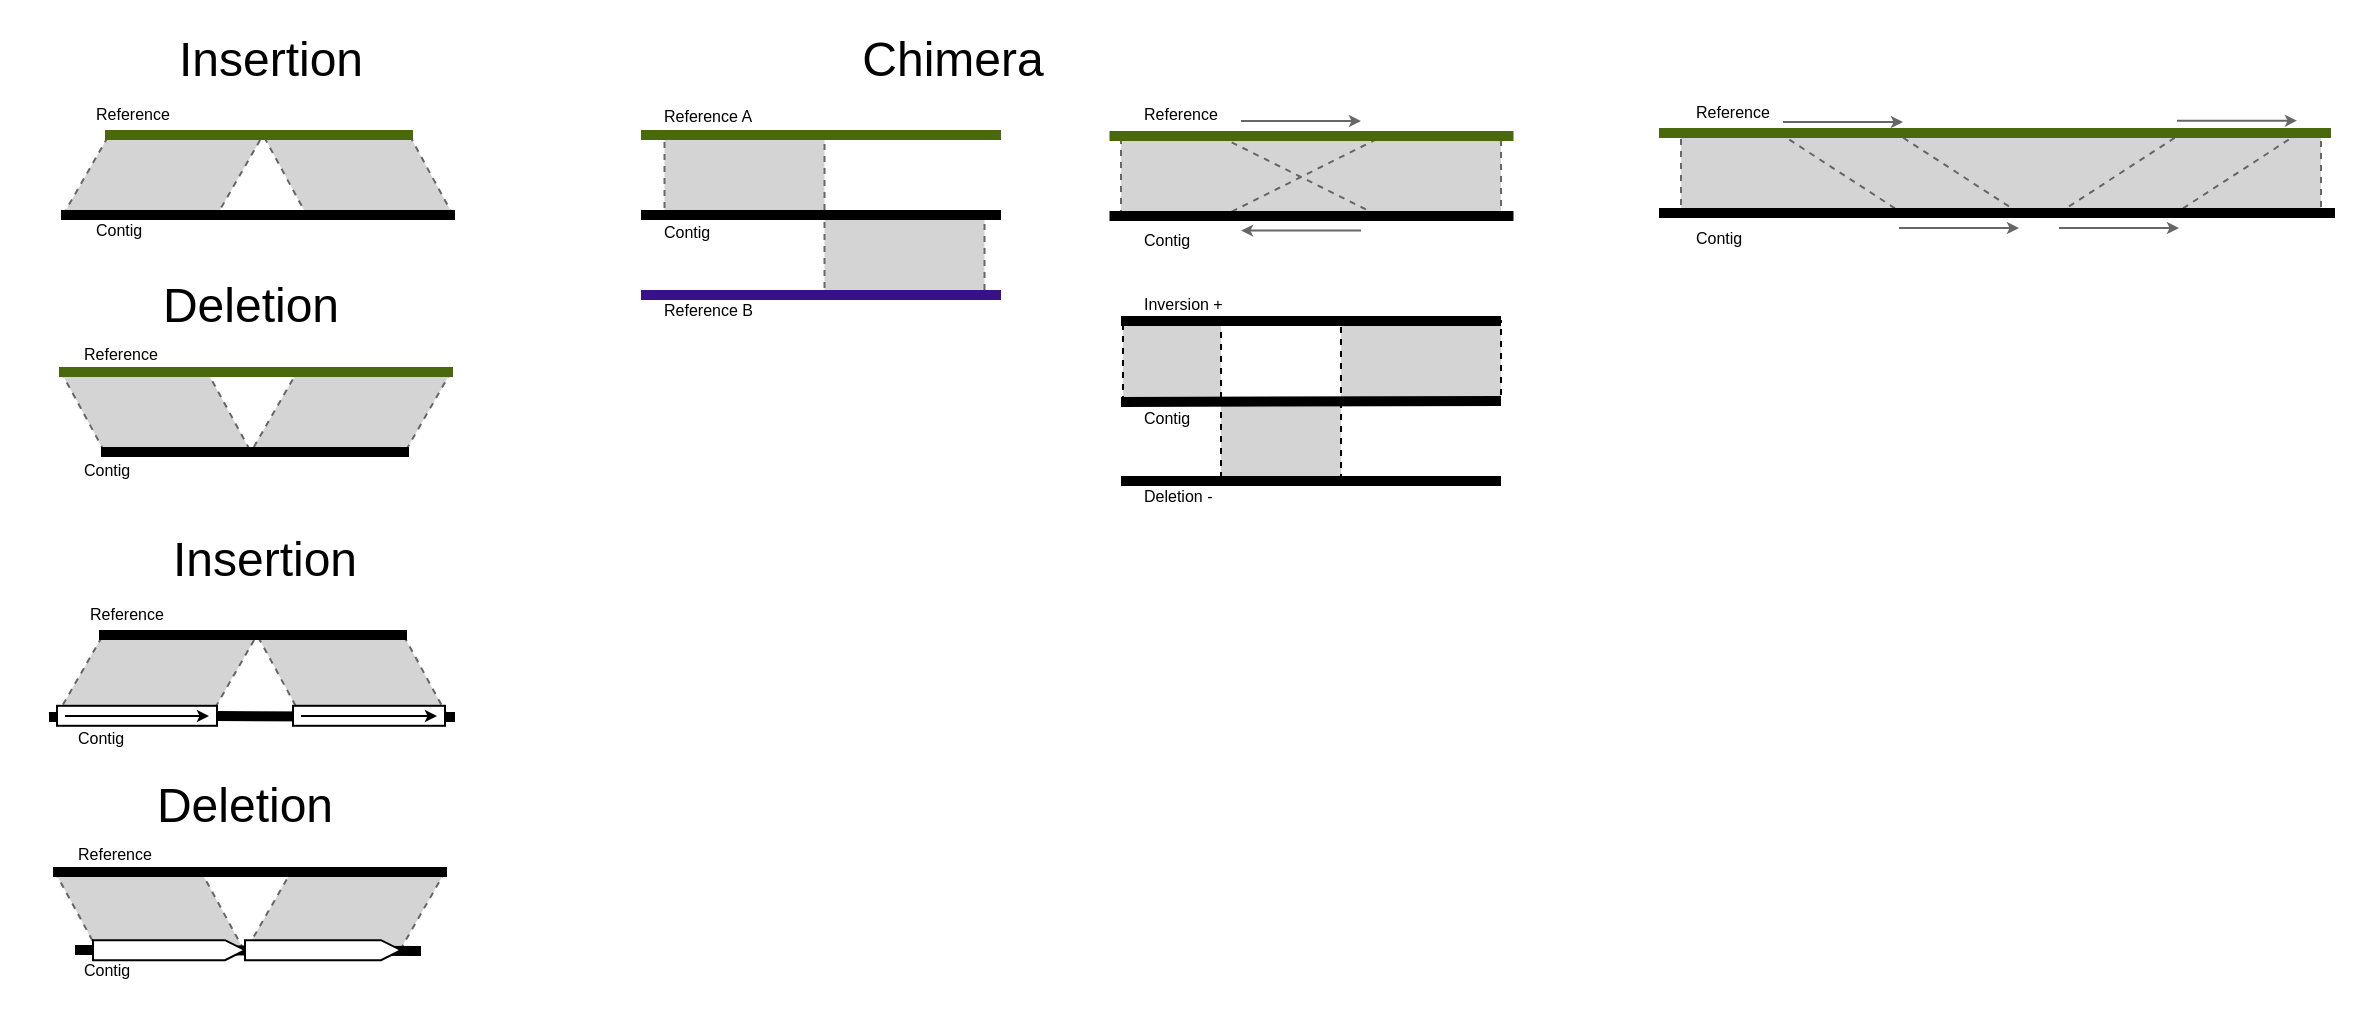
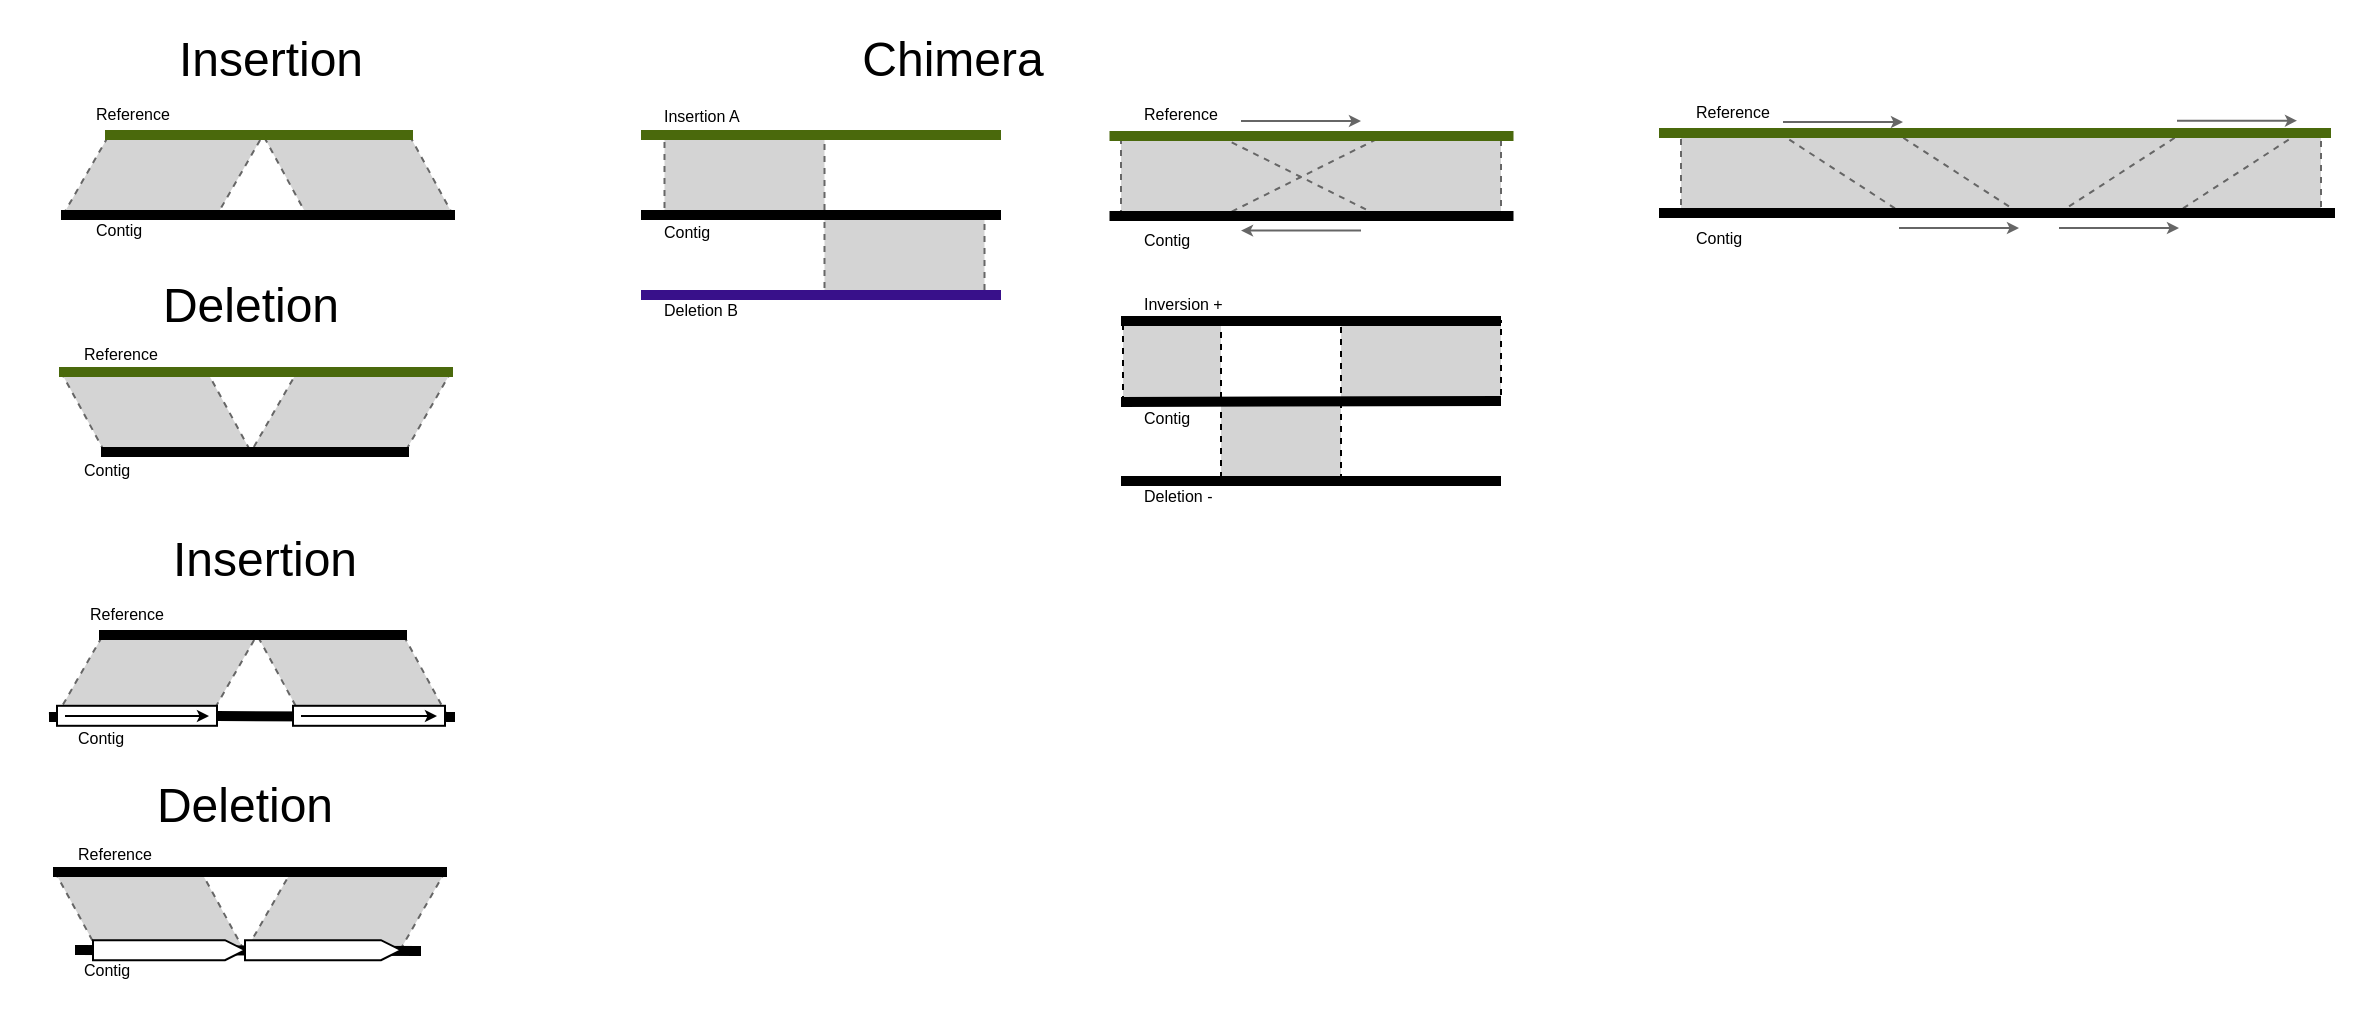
- <mxCell id="40" value="Reference A" style="text;html=1;strokeColor=none;fillColor=none;align=left;verticalAlign=middle;whiteSpace=wrap;rounded=0;dashed=1;fontSize=8;" vertex="1" parent="1"><mxGeometry x="330" y="53" width="57.5" height="10" as="geometry" /></mxCell>
+ <mxCell id="40" value="Insertion A" style="text;html=1;strokeColor=none;fillColor=none;align=left;verticalAlign=middle;whiteSpace=wrap;rounded=0;dashed=1;fontSize=8;" vertex="1" parent="1"><mxGeometry x="330" y="53" width="57.5" height="10" as="geometry" /></mxCell>
- <mxCell id="41" value="Reference B" style="text;html=1;strokeColor=none;fillColor=none;align=left;verticalAlign=middle;whiteSpace=wrap;rounded=0;dashed=1;fontSize=8;" vertex="1" parent="1"><mxGeometry x="330" y="150" width="57.5" height="10" as="geometry" /></mxCell>
+ <mxCell id="41" value="Deletion B" style="text;html=1;strokeColor=none;fillColor=none;align=left;verticalAlign=middle;whiteSpace=wrap;rounded=0;dashed=1;fontSize=8;" vertex="1" parent="1"><mxGeometry x="330" y="150" width="57.5" height="10" as="geometry" /></mxCell>
